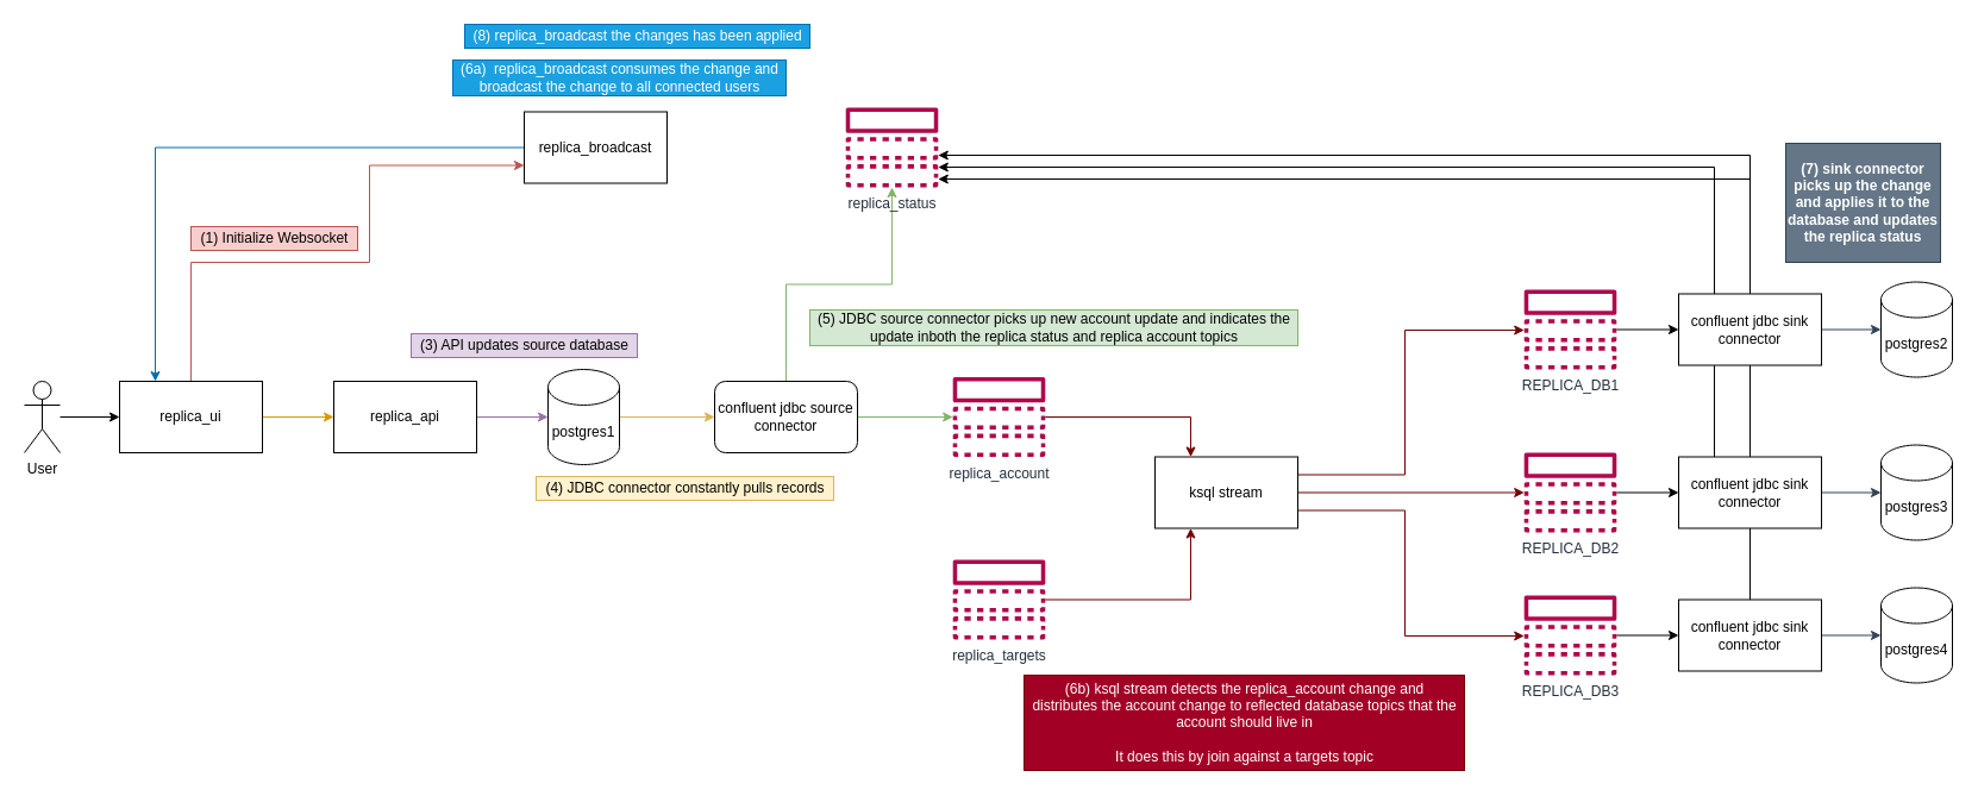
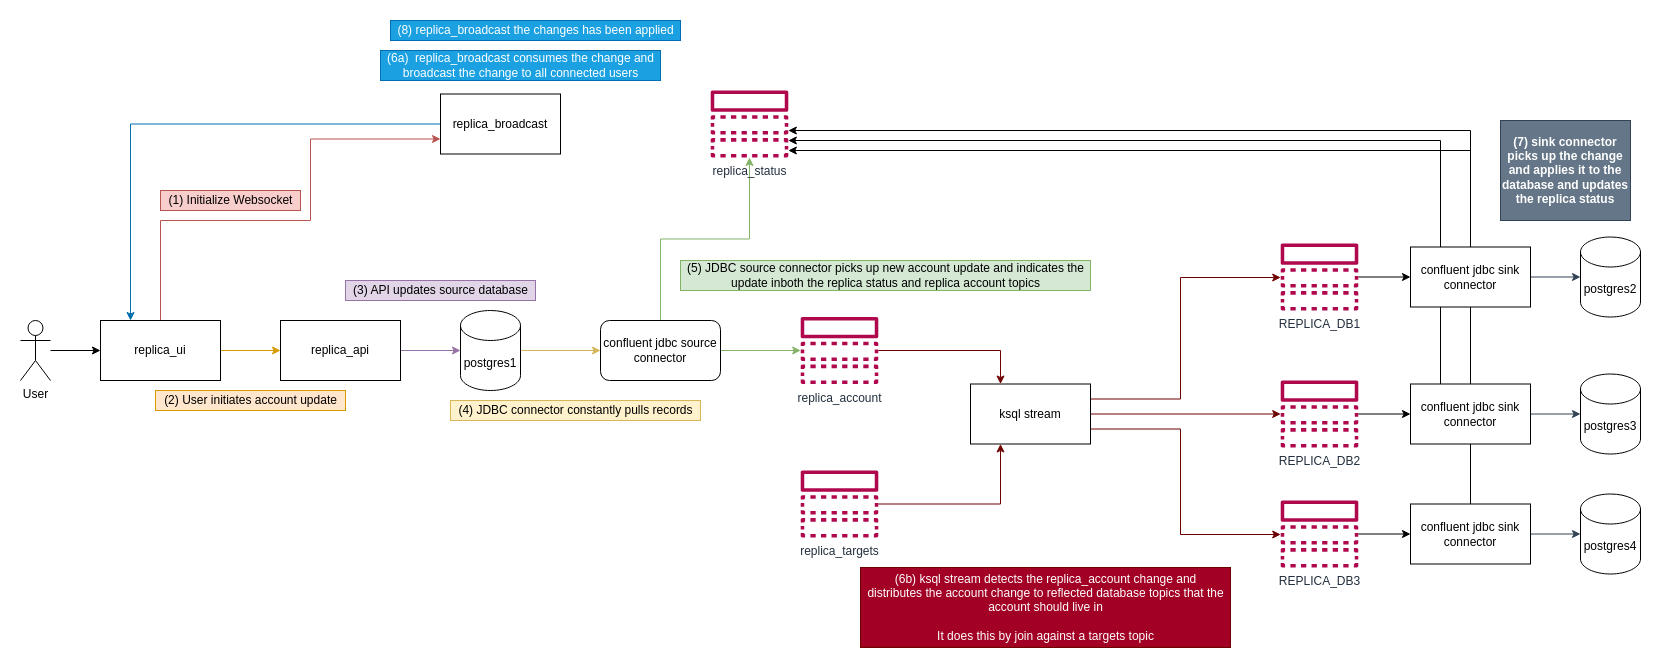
+ <mxCell id="18" value="(2) User initiates account update" style="text;html=1;align=center;verticalAlign=middle;resizable=0;points=[];autosize=1;strokeColor=#d79b00;fillColor=#ffe6cc;" parent="1" vertex="1"><mxGeometry x="155" y="390" width="190" height="20" as="geometry" /></mxCell>
